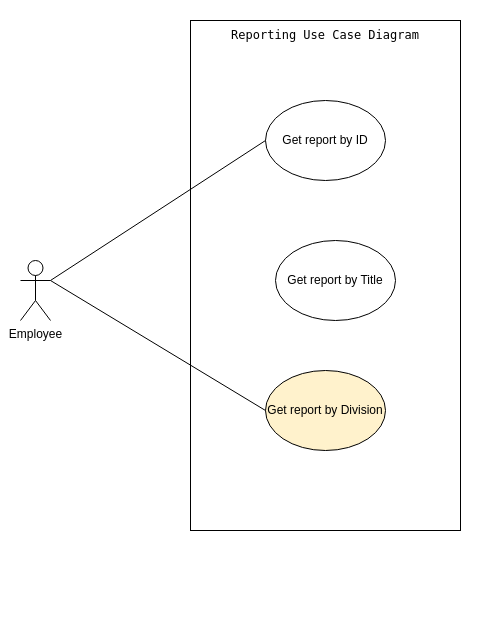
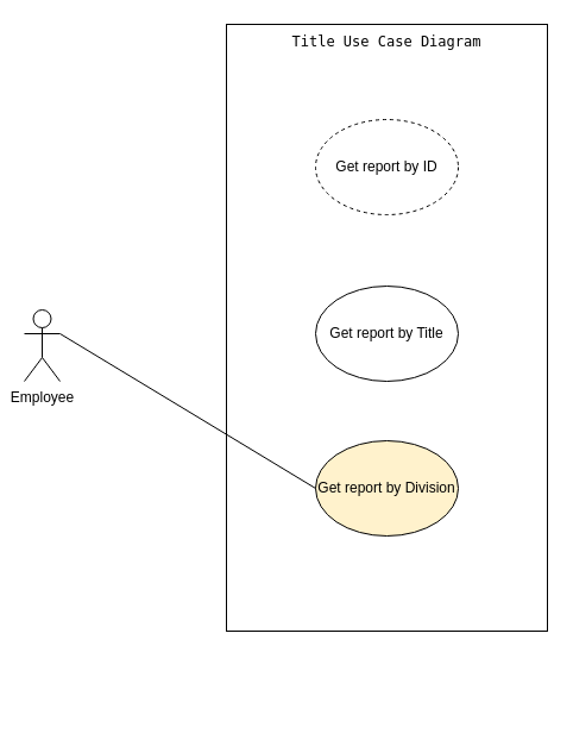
- <mxCell id="4" value="&lt;pre class=&quot;notranslate&quot;&gt;&lt;code&gt;Reporting Use Case Diagram&lt;/code&gt;&lt;/pre&gt;" style="text;html=1;align=center;verticalAlign=middle;whiteSpace=wrap;rounded=0;movable=1;resizable=1;rotatable=1;deletable=1;editable=1;locked=0;connectable=1;" parent="2" vertex="1"><mxGeometry width="270" height="30" as="geometry" /></mxCell>
+ <mxCell id="4" value="&lt;pre class=&quot;notranslate&quot;&gt;&lt;code&gt;Title Use Case Diagram&lt;/code&gt;&lt;/pre&gt;" style="text;html=1;align=center;verticalAlign=middle;whiteSpace=wrap;rounded=0;movable=1;resizable=1;rotatable=1;deletable=1;editable=1;locked=0;connectable=1;" parent="2" vertex="1"><mxGeometry width="270" height="30" as="geometry" /></mxCell>
- <mxCell id="5" value="Get report by ID" style="ellipse;whiteSpace=wrap;html=1;" parent="2" vertex="1"><mxGeometry x="75" y="80" width="120" height="80" as="geometry" /></mxCell>
+ <mxCell id="5" value="Get report by ID" style="ellipse;whiteSpace=wrap;html=1;dashed=1;" parent="2" vertex="1"><mxGeometry x="75" y="80" width="120" height="80" as="geometry" /></mxCell>
- <mxCell id="10" value="" style="endArrow=none;html=1;rounded=0;exitX=1;exitY=0.333;exitDx=0;exitDy=0;exitPerimeter=0;entryX=0;entryY=0.5;entryDx=0;entryDy=0;" parent="1" source="9" target="5" edge="1"><mxGeometry width="50" height="50" relative="1" as="geometry"><mxPoint x="150" y="270" as="sourcePoint" /><mxPoint x="200" y="220" as="targetPoint" /></mxGeometry></mxCell>
- <mxCell id="6" value="Get report by Title" style="ellipse;whiteSpace=wrap;html=1;" parent="2" vertex="1"><mxGeometry x="85" y="220" width="120" height="80" as="geometry" /></mxCell>
+ <mxCell id="6" value="Get report by Title" style="ellipse;whiteSpace=wrap;html=1;" parent="2" vertex="1"><mxGeometry x="75" y="220" width="120" height="80" as="geometry" /></mxCell>
